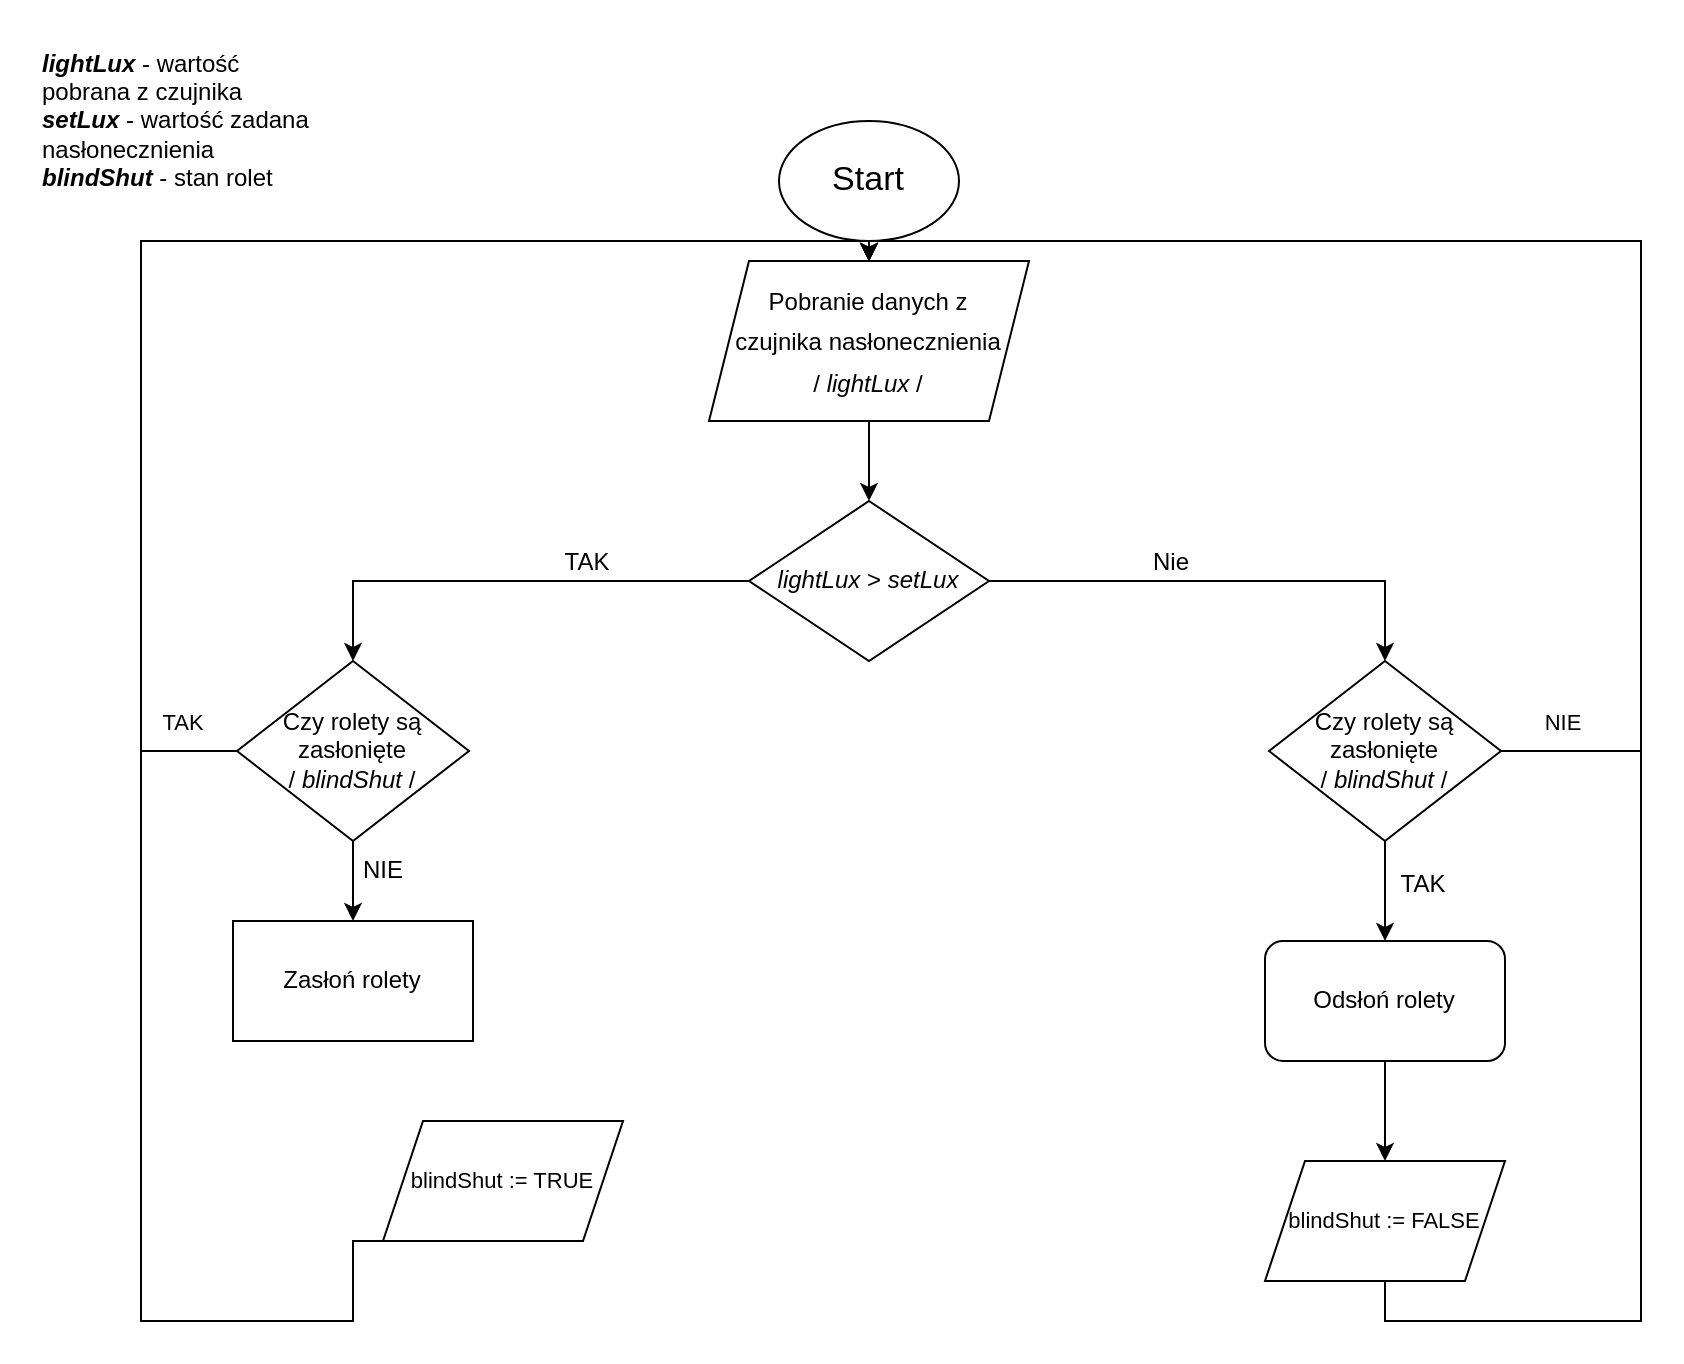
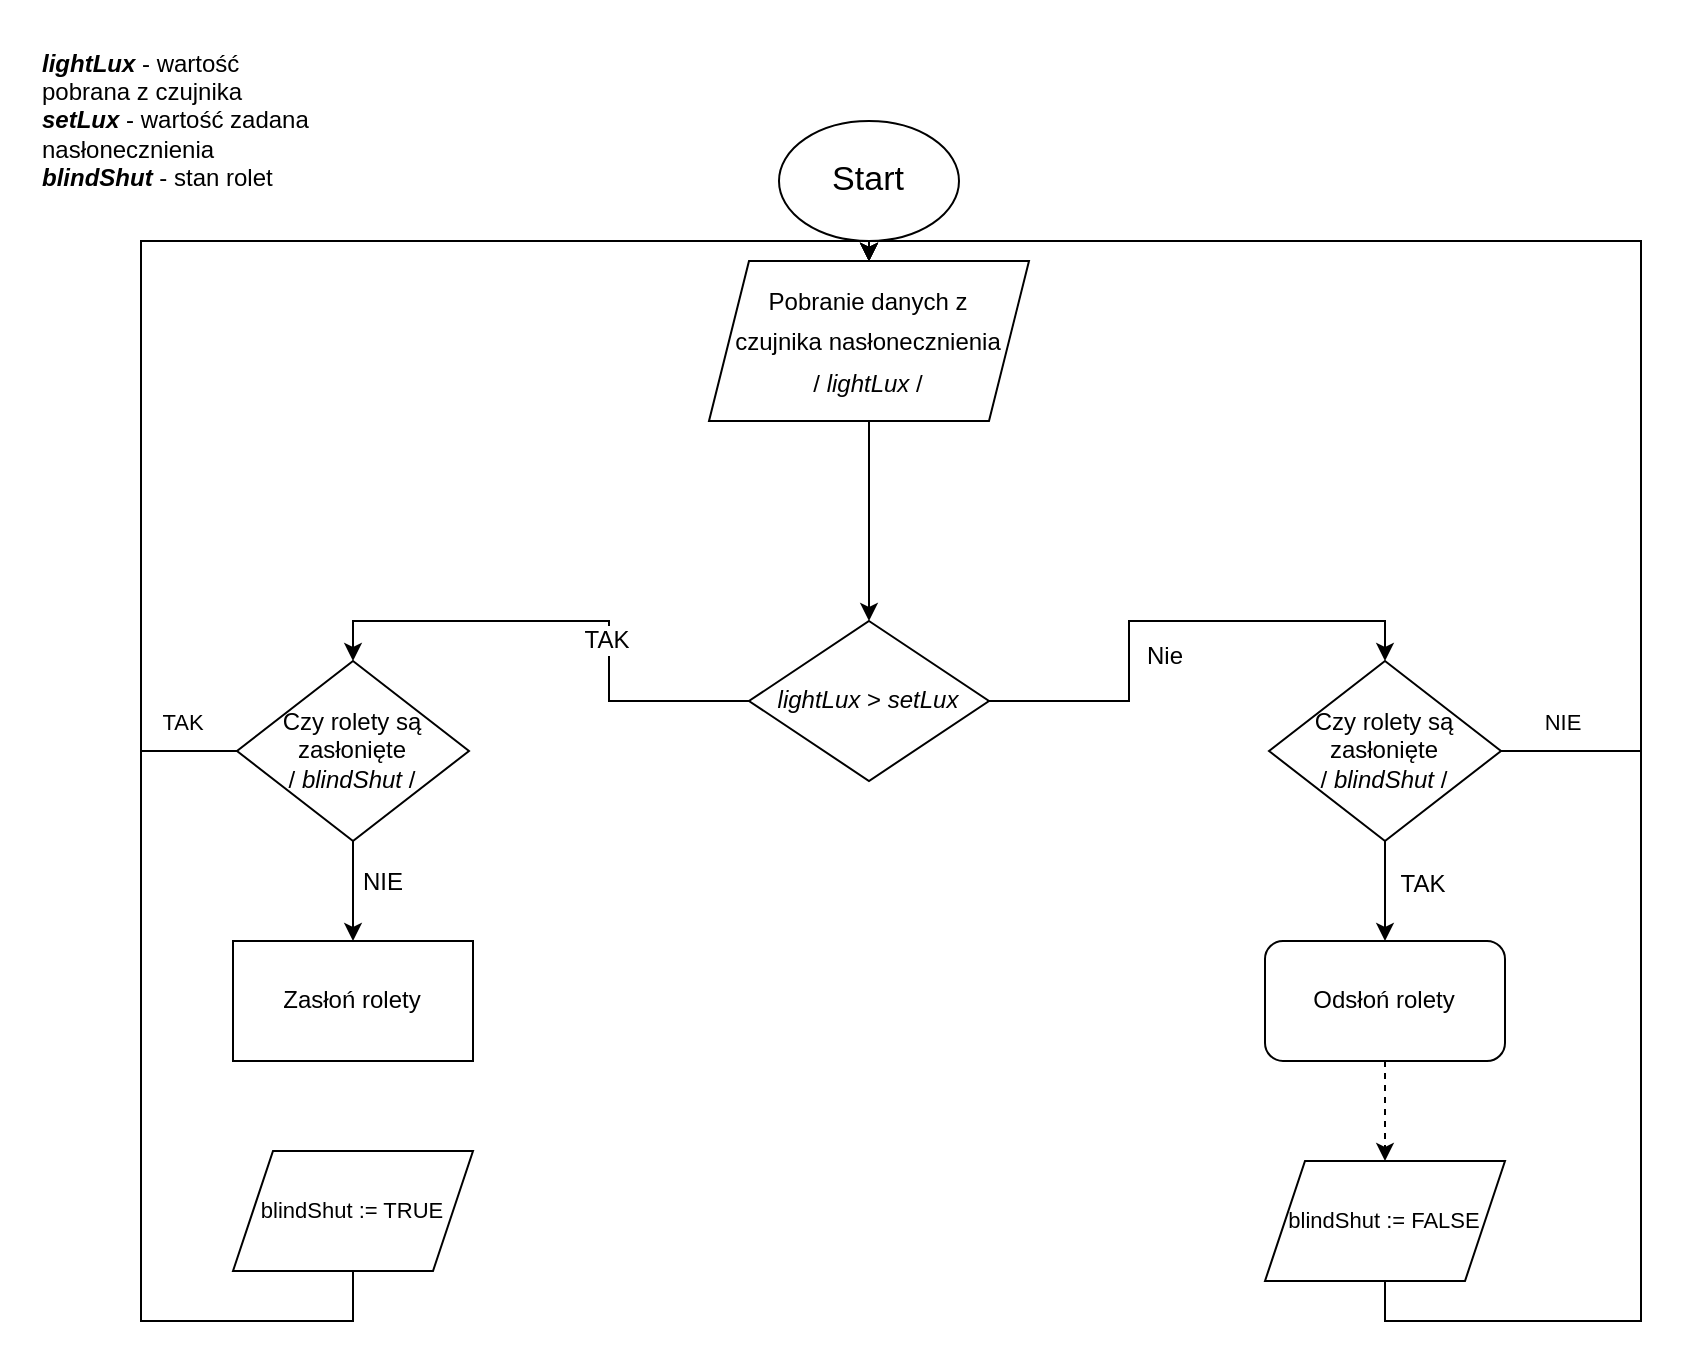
- <mxCell id="10" value="&lt;i&gt;lightLux &lt;/i&gt;&amp;gt; &lt;i&gt;setLux&lt;/i&gt;" style="rhombus;whiteSpace=wrap;html=1;fontSize=12;" parent="1" vertex="1"><mxGeometry x="374" y="250" width="120" height="80" as="geometry" /></mxCell>
+ <mxCell id="10" value="&lt;i&gt;lightLux &lt;/i&gt;&amp;gt; &lt;i&gt;setLux&lt;/i&gt;" style="rhombus;whiteSpace=wrap;html=1;fontSize=12;" parent="1" vertex="1"><mxGeometry x="374" y="310" width="120" height="80" as="geometry" /></mxCell>
- <mxCell id="11" value="Zasłoń rolety" style="rounded=0;whiteSpace=wrap;html=1;fontSize=12;" parent="1" vertex="1"><mxGeometry x="116" y="460" width="120" height="60" as="geometry" /></mxCell>
+ <mxCell id="11" value="Zasłoń rolety" style="rounded=0;whiteSpace=wrap;html=1;fontSize=12;" parent="1" vertex="1"><mxGeometry x="116" y="470" width="120" height="60" as="geometry" /></mxCell>
- <mxCell id="12" value="" style="edgeStyle=orthogonalEdgeStyle;rounded=0;orthogonalLoop=1;jettySize=auto;html=1;fontSize=11;" parent="1" source="13" target="28" edge="1"><mxGeometry relative="1" as="geometry" /></mxCell>
+ <mxCell id="12" value="" style="edgeStyle=orthogonalEdgeStyle;rounded=0;orthogonalLoop=1;jettySize=auto;html=1;fontSize=11;dashed=1;" parent="1" source="13" target="28" edge="1"><mxGeometry relative="1" as="geometry" /></mxCell>
- <mxCell id="26" value="&lt;font style=&quot;font-size: 11px&quot;&gt;blindShut := TRUE&lt;br&gt;&lt;/font&gt;" style="shape=parallelogram;perimeter=parallelogramPerimeter;whiteSpace=wrap;html=1;fixedSize=1;fontSize=12;" parent="1" vertex="1"><mxGeometry x="191" y="560" width="120" height="60" as="geometry" /></mxCell>
+ <mxCell id="26" value="&lt;font style=&quot;font-size: 11px&quot;&gt;blindShut := TRUE&lt;br&gt;&lt;/font&gt;" style="shape=parallelogram;perimeter=parallelogramPerimeter;whiteSpace=wrap;html=1;fixedSize=1;fontSize=12;" parent="1" vertex="1"><mxGeometry x="116" y="575" width="120" height="60" as="geometry" /></mxCell>
